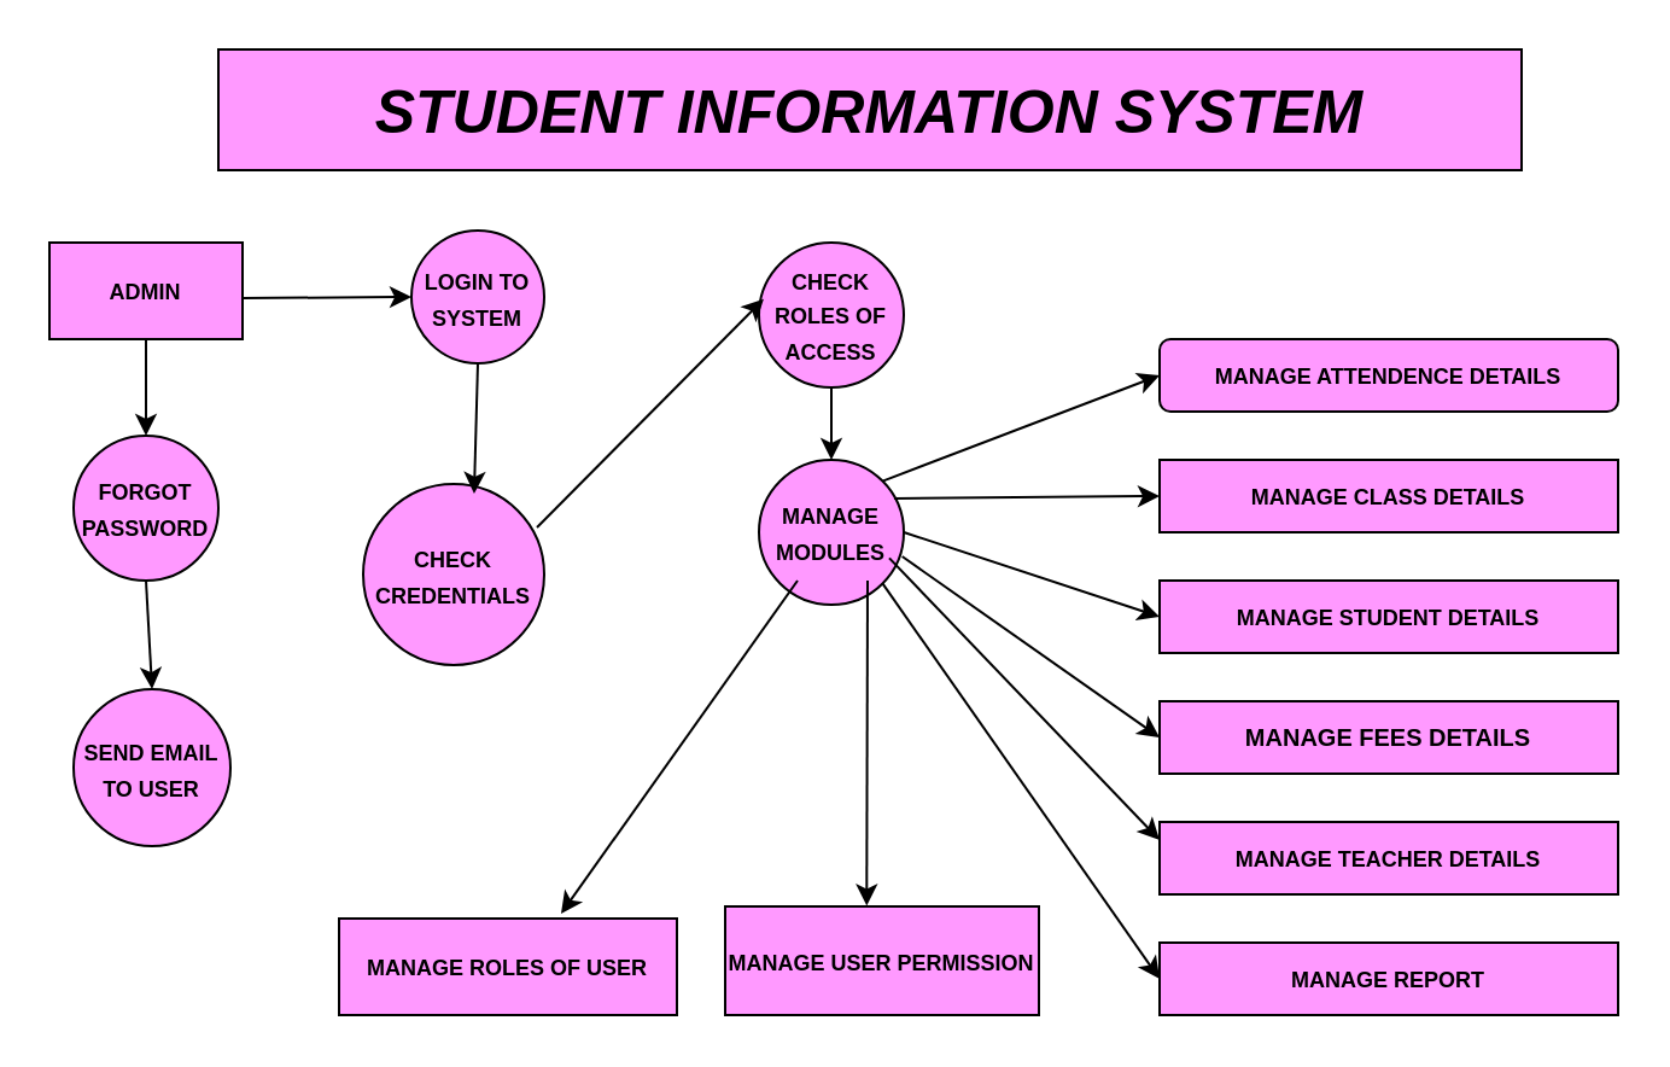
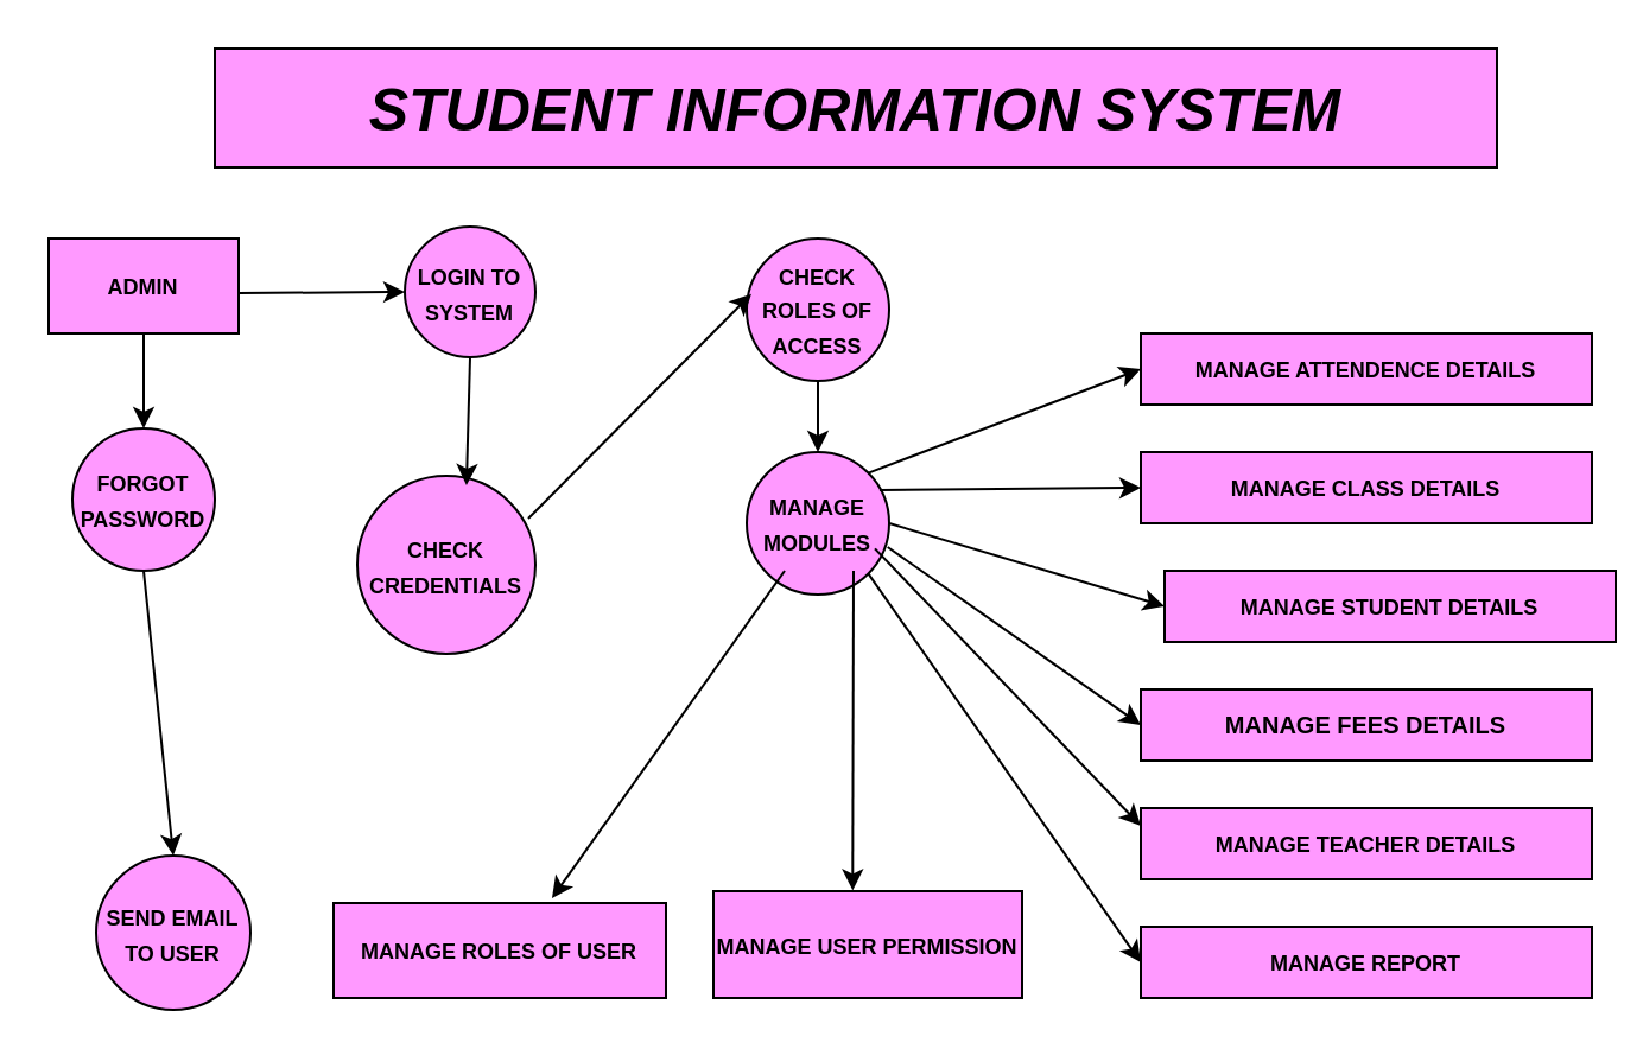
- <mxCell id="15" value="&lt;font style=&quot;font-size: 9px;&quot;&gt;&lt;b&gt;MANAGE ATTENDENCE DETAILS&lt;/b&gt;&lt;/font&gt;" style="whiteSpace=wrap;html=1;fillColor=#FF99FF;rounded=1;" vertex="1" parent="1"><mxGeometry x="480" y="140" width="190" height="30" as="geometry" /></mxCell>
+ <mxCell id="15" value="&lt;font style=&quot;font-size: 9px;&quot;&gt;&lt;b&gt;MANAGE ATTENDENCE DETAILS&lt;/b&gt;&lt;/font&gt;" style="rounded=0;whiteSpace=wrap;html=1;fillColor=#FF99FF;" vertex="1" parent="1"><mxGeometry x="480" y="140" width="190" height="30" as="geometry" /></mxCell>
- <mxCell id="13" value="&lt;font style=&quot;font-size: 9px;&quot;&gt;&lt;b&gt;MANAGE STUDENT DETAILS&lt;/b&gt;&lt;/font&gt;" style="rounded=0;whiteSpace=wrap;html=1;fillColor=#FF99FF;" vertex="1" parent="1"><mxGeometry x="480" y="240" width="190" height="30" as="geometry" /></mxCell>
+ <mxCell id="13" value="&lt;font style=&quot;font-size: 9px;&quot;&gt;&lt;b&gt;MANAGE STUDENT DETAILS&lt;/b&gt;&lt;/font&gt;" style="rounded=0;whiteSpace=wrap;html=1;fillColor=#FF99FF;" vertex="1" parent="1"><mxGeometry x="490" y="240" width="190" height="30" as="geometry" /></mxCell>
- <mxCell id="17" value="&lt;font style=&quot;font-size: 9px;&quot;&gt;&lt;b style=&quot;&quot;&gt;SEND EMAIL TO USER&lt;/b&gt;&lt;/font&gt;" style="ellipse;whiteSpace=wrap;html=1;aspect=fixed;fillColor=#FF99FF;" vertex="1" parent="1"><mxGeometry x="30" y="285" width="65" height="65" as="geometry" /></mxCell>
+ <mxCell id="17" value="&lt;font style=&quot;font-size: 9px;&quot;&gt;&lt;b style=&quot;&quot;&gt;SEND EMAIL TO USER&lt;/b&gt;&lt;/font&gt;" style="ellipse;whiteSpace=wrap;html=1;aspect=fixed;fillColor=#FF99FF;" vertex="1" parent="1"><mxGeometry x="40" y="360" width="65" height="65" as="geometry" /></mxCell>
